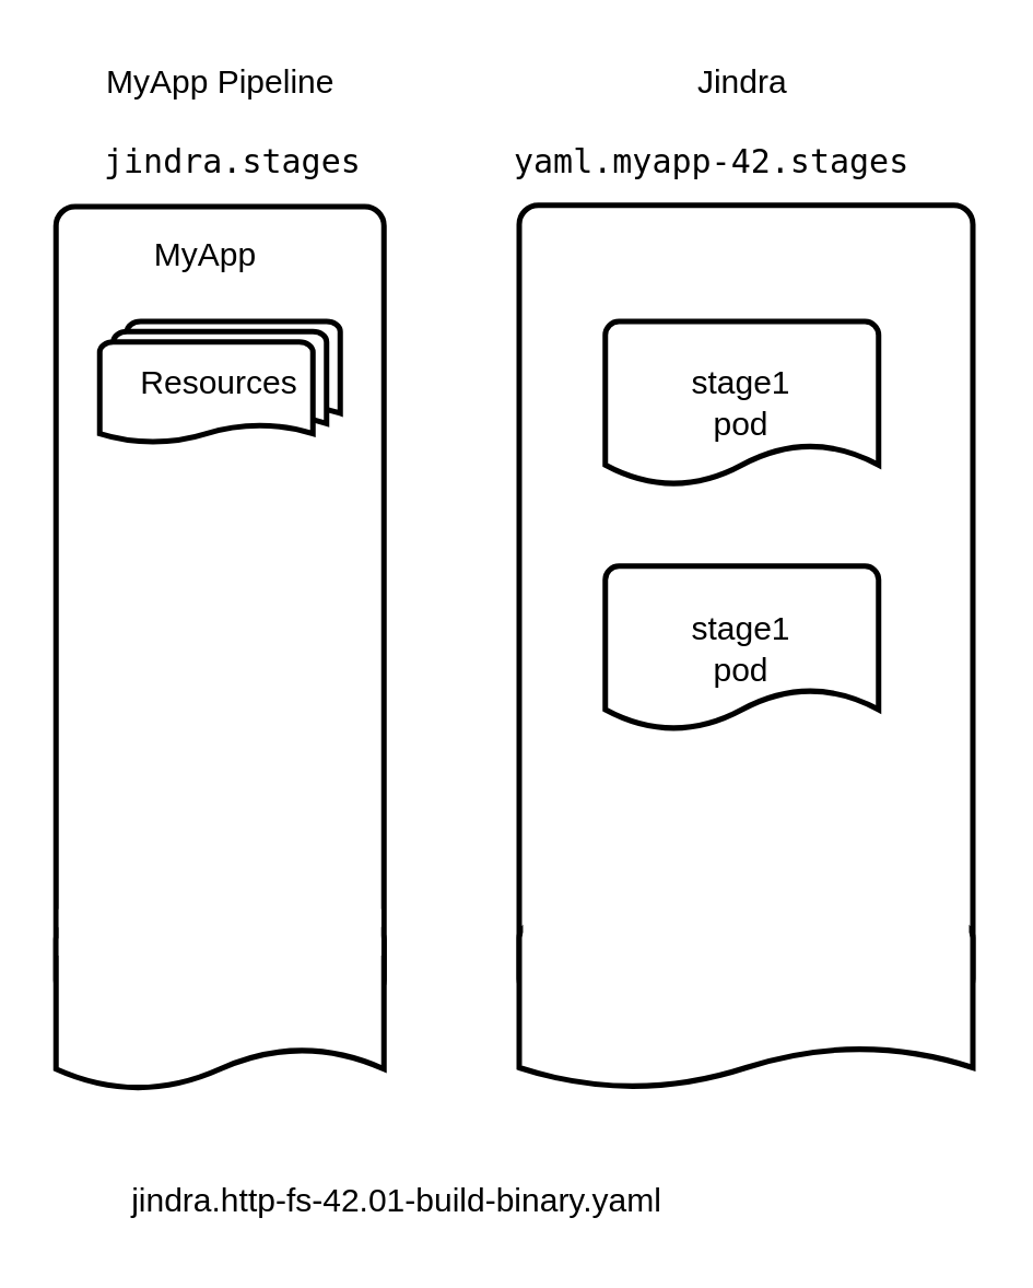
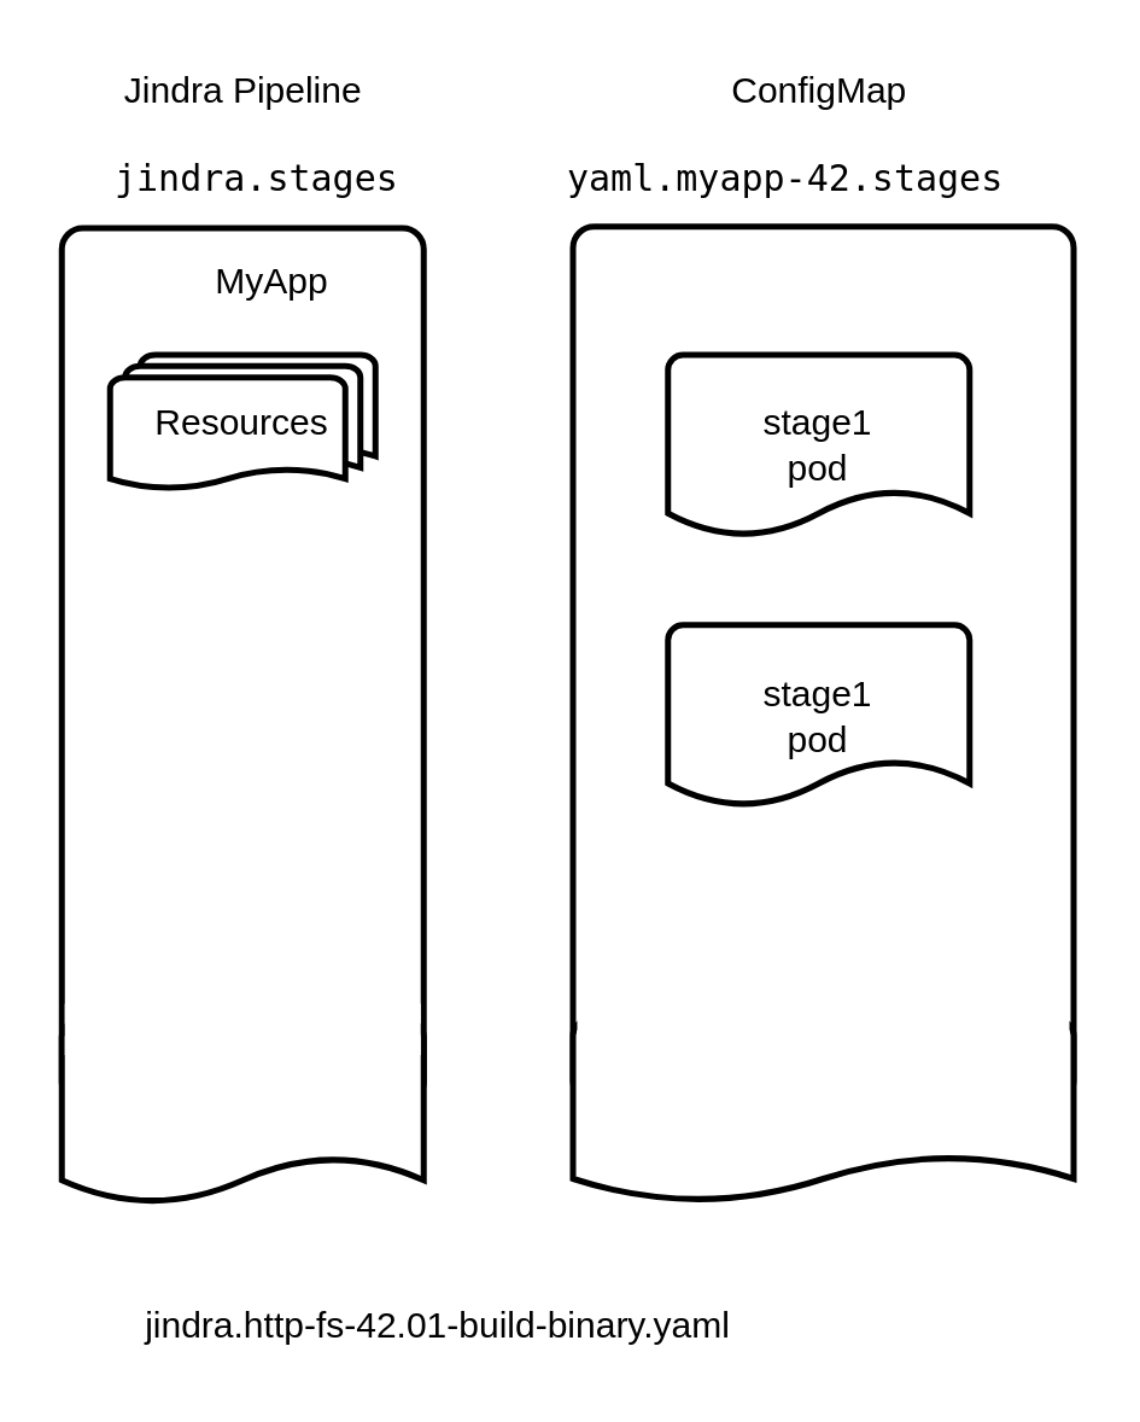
- <mxCell id="8" value="MyApp Pipeline" style="text;html=1;strokeColor=none;fillColor=none;align=center;verticalAlign=middle;whiteSpace=wrap;rounded=0;shadow=0;" vertex="1" parent="1"><mxGeometry x="25.5" y="20" width="109" height="20" as="geometry" /></mxCell>
+ <mxCell id="8" value="Jindra Pipeline" style="text;html=1;strokeColor=none;fillColor=none;align=center;verticalAlign=middle;whiteSpace=wrap;rounded=0;shadow=0;" vertex="1" parent="1"><mxGeometry x="25.5" y="20" width="109" height="20" as="geometry" /></mxCell>
- <mxCell id="19" value="Jindra" style="text;html=1;strokeColor=none;fillColor=none;align=center;verticalAlign=middle;whiteSpace=wrap;rounded=0;shadow=0;" vertex="1" parent="1"><mxGeometry x="216.5" y="20" width="109" height="20" as="geometry" /></mxCell>
+ <mxCell id="19" value="ConfigMap" style="text;html=1;strokeColor=none;fillColor=none;align=center;verticalAlign=middle;whiteSpace=wrap;rounded=0;shadow=0;" vertex="1" parent="1"><mxGeometry x="216.5" y="20" width="109" height="20" as="geometry" /></mxCell>
- <mxCell id="9" value="MyApp" style="text;html=1;strokeColor=none;fillColor=none;align=center;verticalAlign=middle;whiteSpace=wrap;rounded=0;shadow=0;" vertex="1" parent="1"><mxGeometry x="34.5" y="83" width="80" height="20" as="geometry" /></mxCell>
+ <mxCell id="9" value="MyApp" style="text;html=1;strokeColor=none;fillColor=none;align=center;verticalAlign=middle;whiteSpace=wrap;rounded=0;shadow=0;" vertex="1" parent="1"><mxGeometry x="49.5" y="83" width="80" height="20" as="geometry" /></mxCell>
